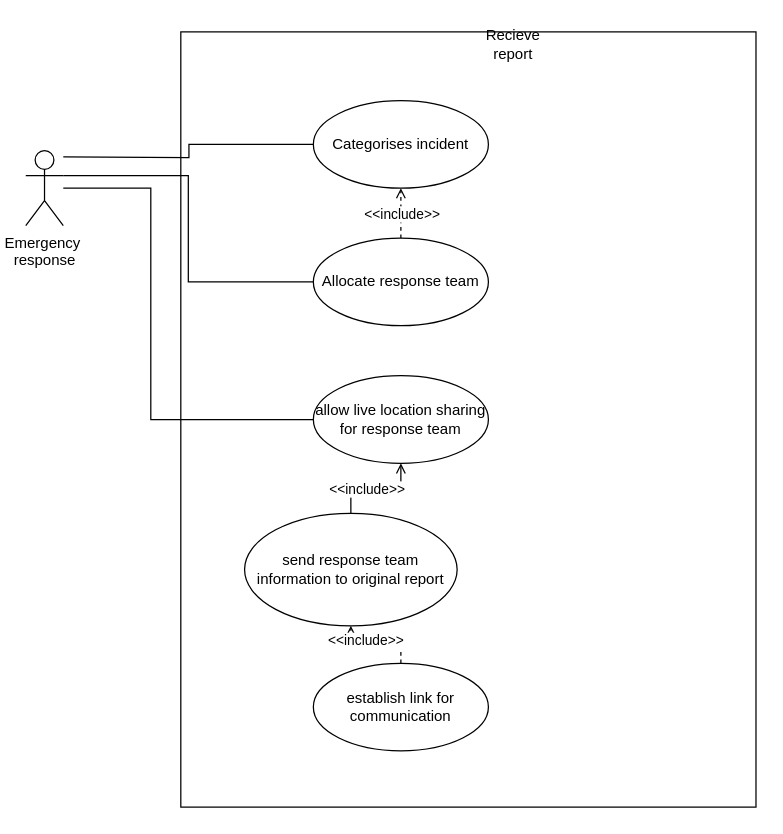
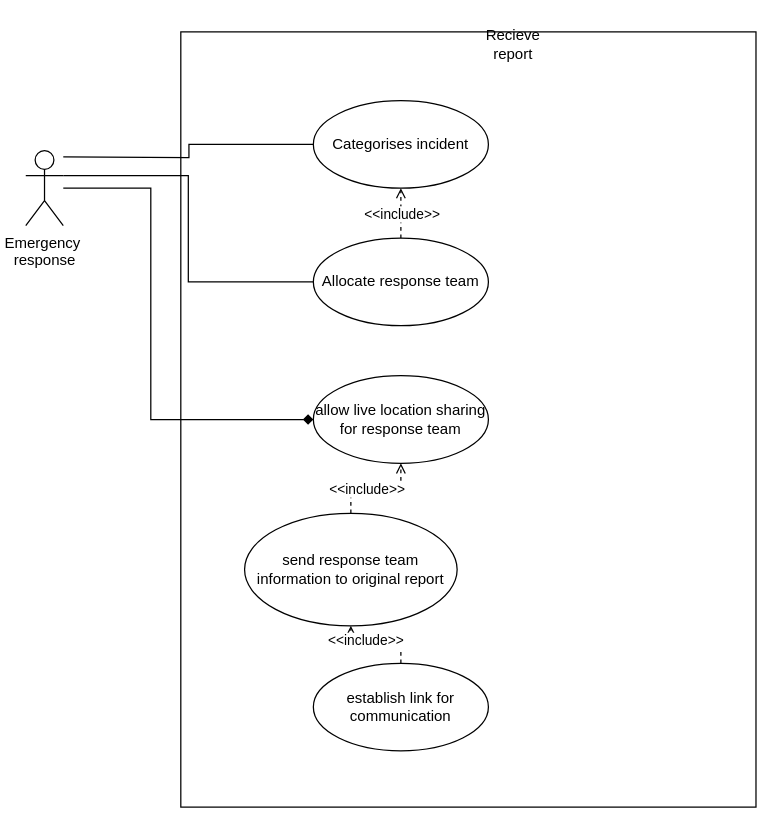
- <mxCell id="6" value="" style="edgeStyle=orthogonalEdgeStyle;rounded=0;orthogonalLoop=1;jettySize=auto;html=1;entryX=0;entryY=0.5;entryDx=0;entryDy=0;endArrow=none;startFill=0;" parent="1" source="7" target="12" edge="1"><mxGeometry relative="1" as="geometry"><Array as="points"><mxPoint x="120" y="150" /><mxPoint x="120" y="335" /></Array></mxGeometry></mxCell>
+ <mxCell id="6" value="" style="edgeStyle=orthogonalEdgeStyle;rounded=0;orthogonalLoop=1;jettySize=auto;html=1;entryX=0;entryY=0.5;entryDx=0;entryDy=0;endArrow=diamond;startFill=0;" parent="1" source="7" target="12" edge="1"><mxGeometry relative="1" as="geometry"><Array as="points"><mxPoint x="120" y="150" /><mxPoint x="120" y="335" /></Array></mxGeometry></mxCell>
- <mxCell id="13" value="" style="edgeStyle=orthogonalEdgeStyle;rounded=0;orthogonalLoop=1;jettySize=auto;html=1;dashed=0;endArrow=open;endFill=0;" parent="1" source="15" target="12" edge="1"><mxGeometry relative="1" as="geometry" /></mxCell>
+ <mxCell id="13" value="" style="edgeStyle=orthogonalEdgeStyle;rounded=0;orthogonalLoop=1;jettySize=auto;html=1;dashed=1;endArrow=open;endFill=0;" parent="1" source="15" target="12" edge="1"><mxGeometry relative="1" as="geometry" /></mxCell>
